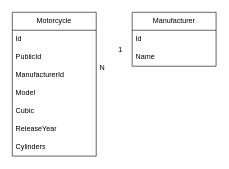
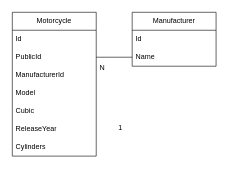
- <mxCell id="14" value="1" style="text;html=1;align=center;verticalAlign=middle;resizable=0;points=[];autosize=1;strokeColor=none;fillColor=none;" vertex="1" parent="1"><mxGeometry x="185" y="68" width="30" height="30" as="geometry" /></mxCell>
+ <mxCell id="14" value="1" style="text;html=1;align=center;verticalAlign=middle;resizable=0;points=[];autosize=1;strokeColor=none;fillColor=none;" vertex="1" parent="1"><mxGeometry x="185" y="198" width="30" height="30" as="geometry" /></mxCell>
+ <mxCell id="13" value="" style="endArrow=none;html=1;rounded=0;exitX=1;exitY=0.5;exitDx=0;exitDy=0;entryX=0;entryY=0.5;entryDx=0;entryDy=0;" edge="1" parent="1" source="4" target="12"><mxGeometry width="50" height="50" relative="1" as="geometry"><mxPoint x="380" y="150" as="sourcePoint" /><mxPoint x="430" y="100" as="targetPoint" /></mxGeometry></mxCell>
